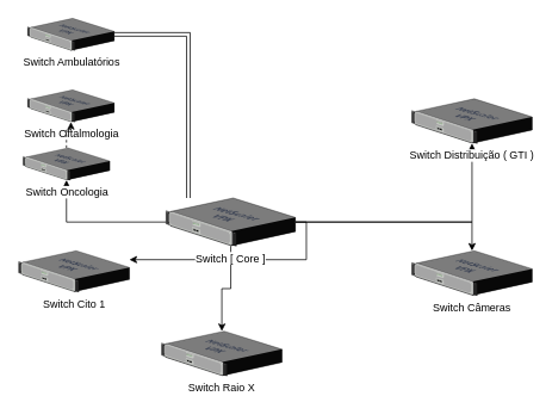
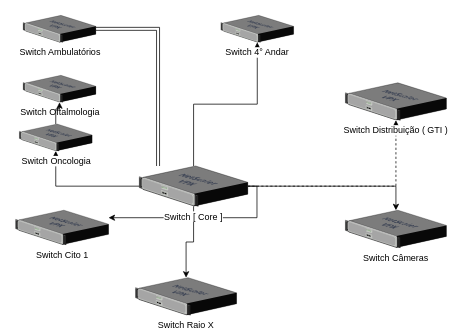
+ <mxCell id="10" value="Switch 4° Andar" style="verticalLabelPosition=bottom;sketch=0;aspect=fixed;html=1;verticalAlign=top;strokeColor=none;align=center;outlineConnect=0;shape=mxgraph.citrix.netscaler_vpx;shadow=0;labelBackgroundColor=#FFFFFF;fillColor=default;" vertex="1" parent="1"><mxGeometry x="293.86" y="20" width="97" height="36" as="geometry" /></mxCell>
- <mxCell id="14" style="edgeStyle=orthogonalEdgeStyle;rounded=0;orthogonalLoop=1;jettySize=auto;html=1;dashed=1;" edge="1" parent="1" source="15" target="12"><mxGeometry relative="1" as="geometry" /></mxCell>
+ <mxCell id="14" style="edgeStyle=orthogonalEdgeStyle;rounded=0;orthogonalLoop=1;jettySize=auto;html=1;" edge="1" parent="1" source="15" target="12"><mxGeometry relative="1" as="geometry" /></mxCell>
+ <mxCell id="2" style="edgeStyle=orthogonalEdgeStyle;rounded=0;orthogonalLoop=1;jettySize=auto;html=1;" edge="1" parent="1" source="9" target="10"><mxGeometry relative="1" as="geometry" /></mxCell>
- <mxCell id="8" style="edgeStyle=orthogonalEdgeStyle;rounded=0;orthogonalLoop=1;jettySize=auto;html=1;" edge="1" parent="1" source="9" target="18"><mxGeometry relative="1" as="geometry" /></mxCell>
+ <mxCell id="8" style="edgeStyle=orthogonalEdgeStyle;rounded=0;orthogonalLoop=1;jettySize=auto;html=1;dashed=1;" edge="1" parent="1" source="9" target="18"><mxGeometry relative="1" as="geometry" /></mxCell>
